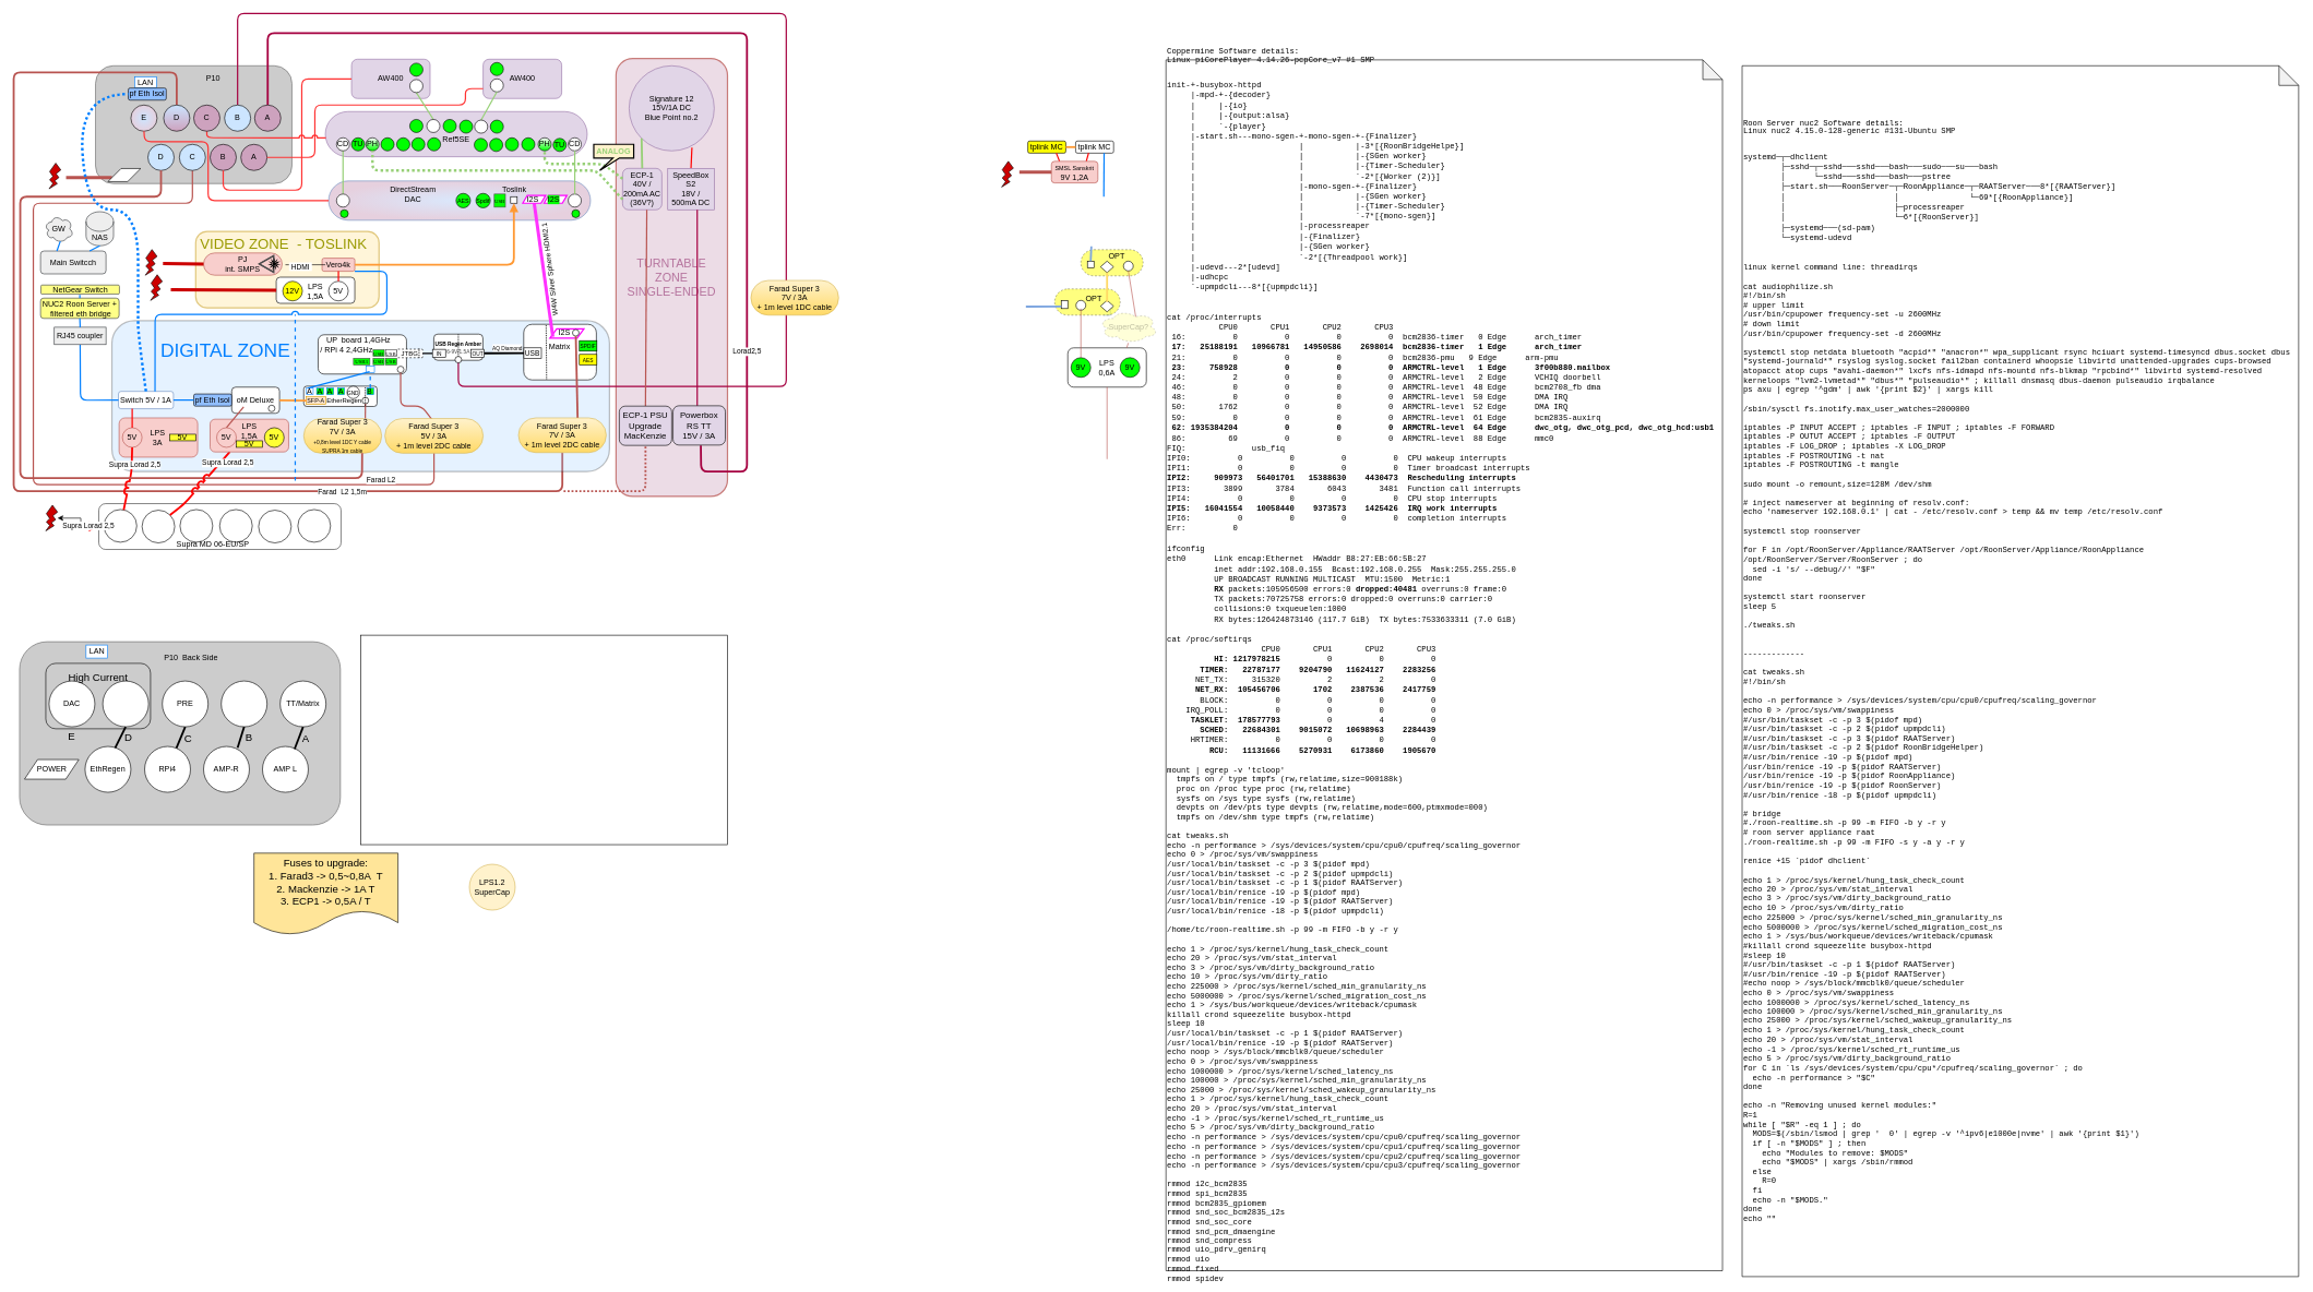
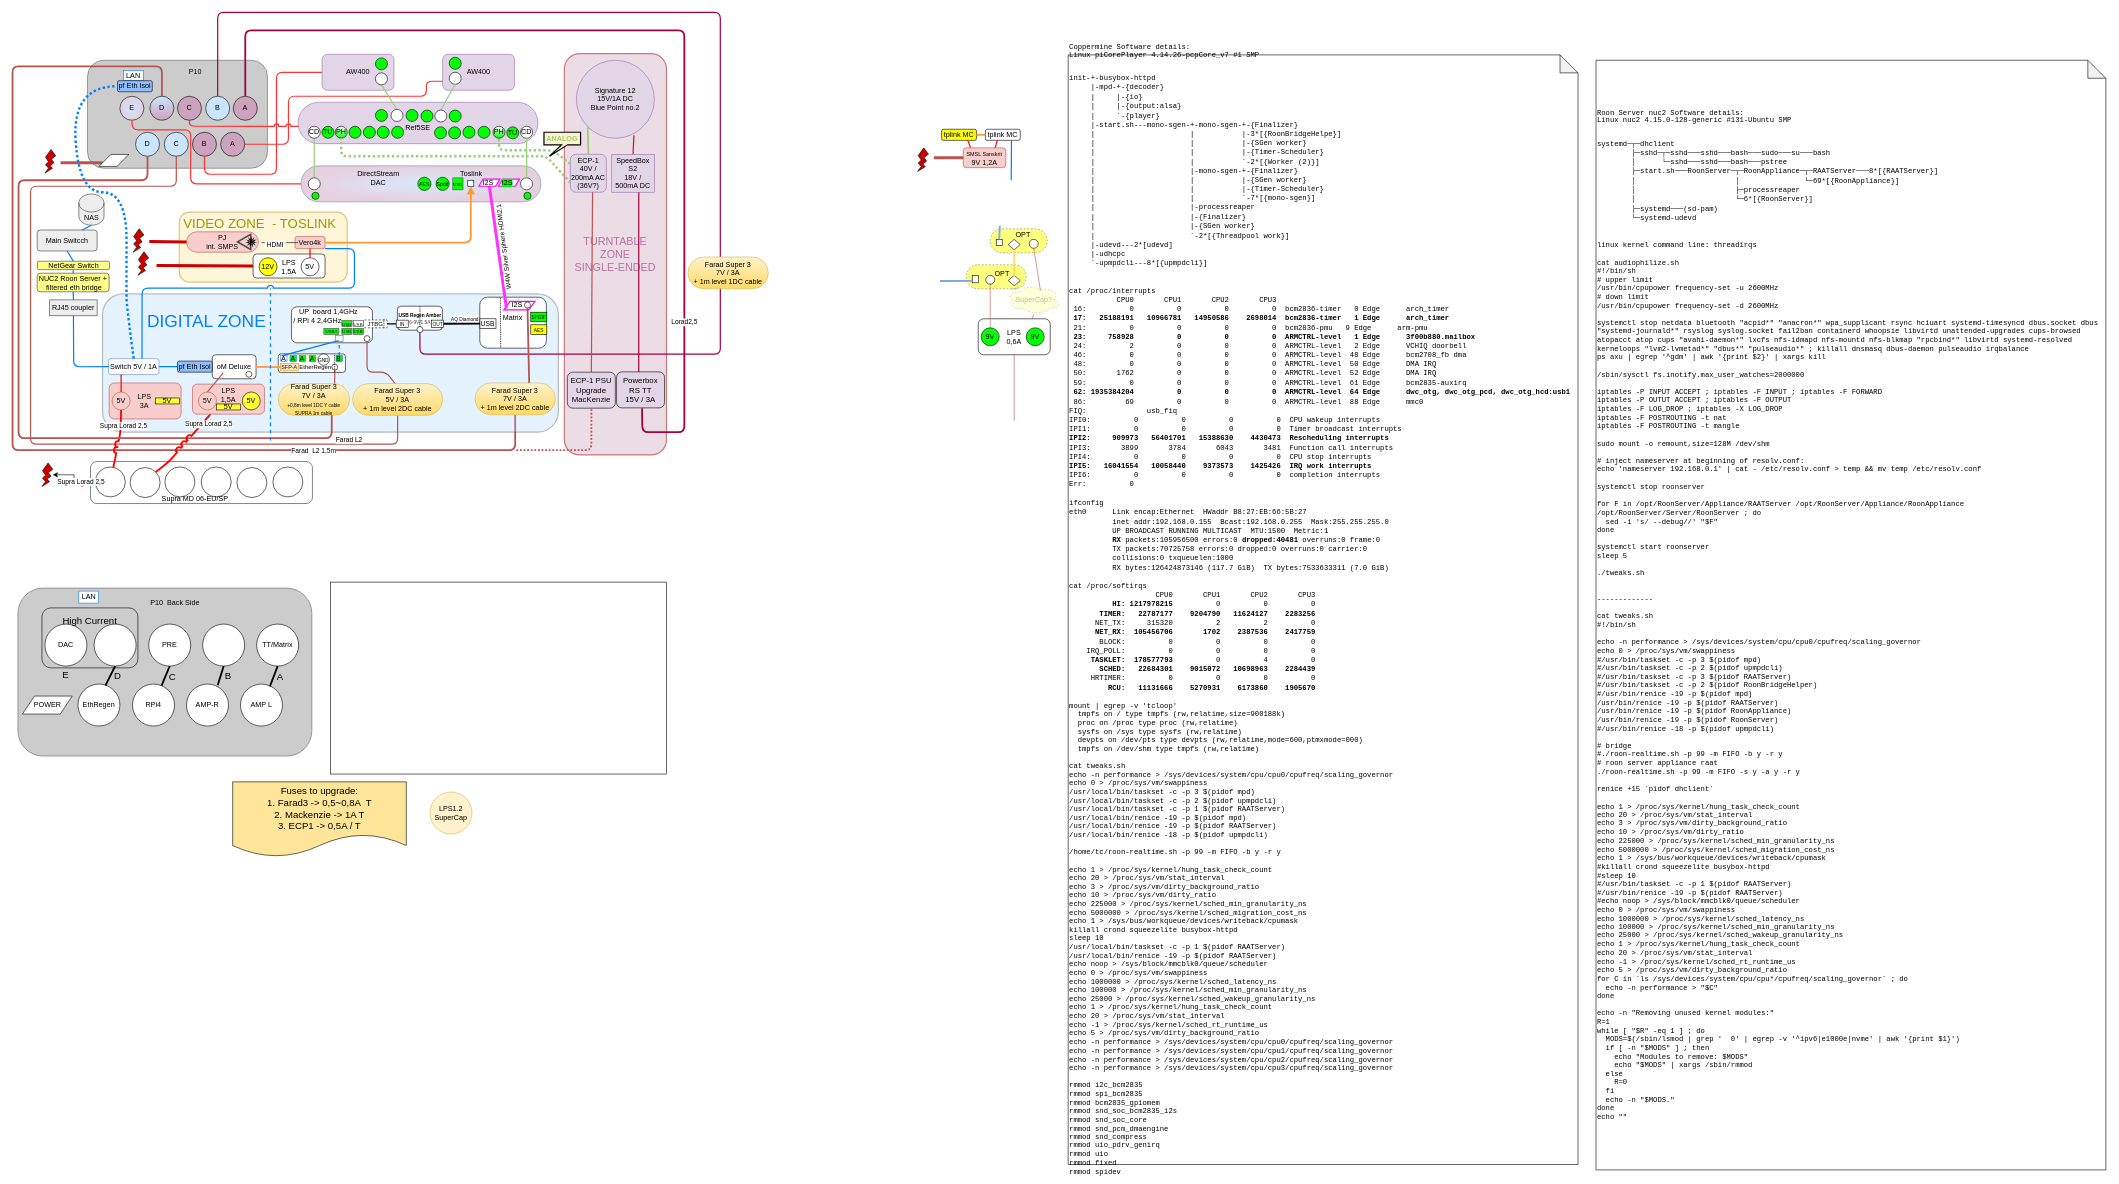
- <mxCell id="268" value="GW" style="ellipse;shape=cloud;whiteSpace=wrap;html=1;fillColor=#eeeeee;strokeColor=#36393d;" parent="1" vertex="1"><mxGeometry x="67" y="328.25" width="44" height="42" as="geometry" /></mxCell>
- <mxCell id="269" value="" style="endArrow=none;html=1;strokeWidth=2;strokeColor=#007FFF;jumpStyle=arc;jumpSize=8;exitX=0.25;exitY=0;exitDx=0;exitDy=0;entryX=0.55;entryY=0.95;entryDx=0;entryDy=0;entryPerimeter=0;" parent="1" source="266" target="268" edge="1"><mxGeometry width="50" height="50" relative="1" as="geometry"><mxPoint x="131.5" y="516.5" as="sourcePoint" /><mxPoint x="131" y="464" as="targetPoint" /><Array as="points" /></mxGeometry></mxCell>
+ <mxCell id="271" value="" style="endArrow=none;html=1;strokeWidth=2;strokeColor=#007FFF;jumpStyle=arc;jumpSize=8;entryX=0.5;entryY=1;entryDx=0;entryDy=0;exitX=0.5;exitY=0;exitDx=0;exitDy=0;" parent="1" source="273" target="266" edge="1"><mxGeometry width="50" height="50" relative="1" as="geometry"><mxPoint x="121" y="430" as="sourcePoint" /><mxPoint x="121" y="413" as="targetPoint" /><Array as="points" /></mxGeometry></mxCell>
- <mxCell id="177" value="Fuses to upgrade:&lt;br&gt;1. Farad3 -&amp;gt; 0,5~0,8A &amp;nbsp;T&lt;br&gt;2. Mackenzie -&amp;gt; 1A T&lt;br&gt;3. ECP1 -&amp;gt; 0,5A / T" style="shape=document;whiteSpace=wrap;html=1;boundedLbl=1;labelBackgroundColor=none;fillColor=#FFE599;fontSize=16;" parent="1" vertex="1"><mxGeometry x="387" y="1303" width="220" height="125" as="geometry" /></mxCell>
+ <mxCell id="177" value="Fuses to upgrade:&lt;br&gt;1. Farad3 -&amp;gt; 0,5~0,8A &amp;nbsp;T&lt;br&gt;2. Mackenzie -&amp;gt; 1A T&lt;br&gt;3. ECP1 -&amp;gt; 0,5A / T" style="shape=document;whiteSpace=wrap;html=1;boundedLbl=1;labelBackgroundColor=none;fillColor=#FFE599;fontSize=16;" parent="1" vertex="1"><mxGeometry x="387" y="1303" width="289.5" height="125" as="geometry" /></mxCell>
